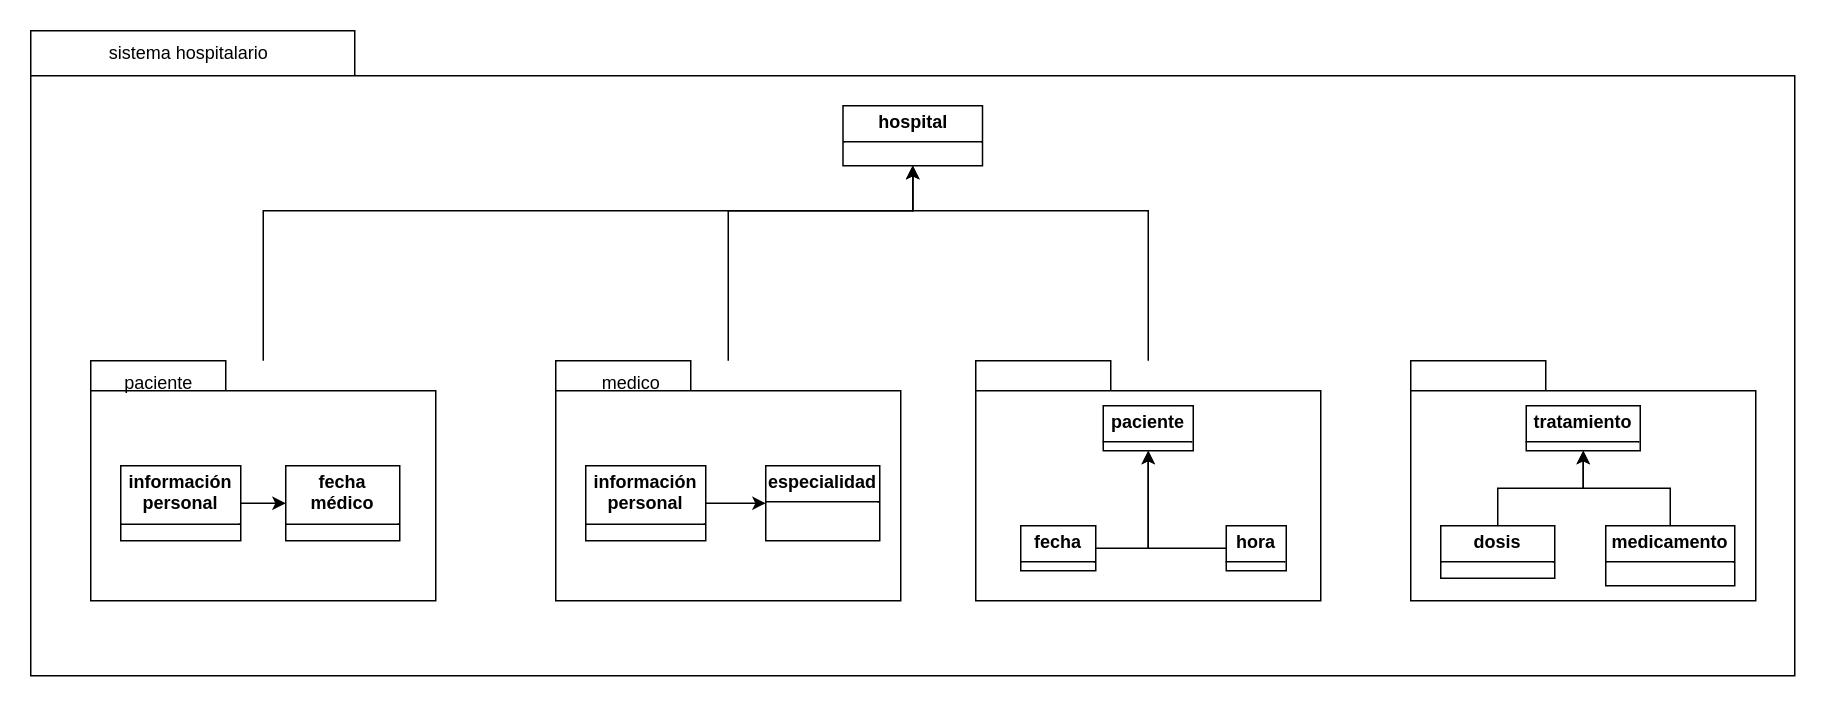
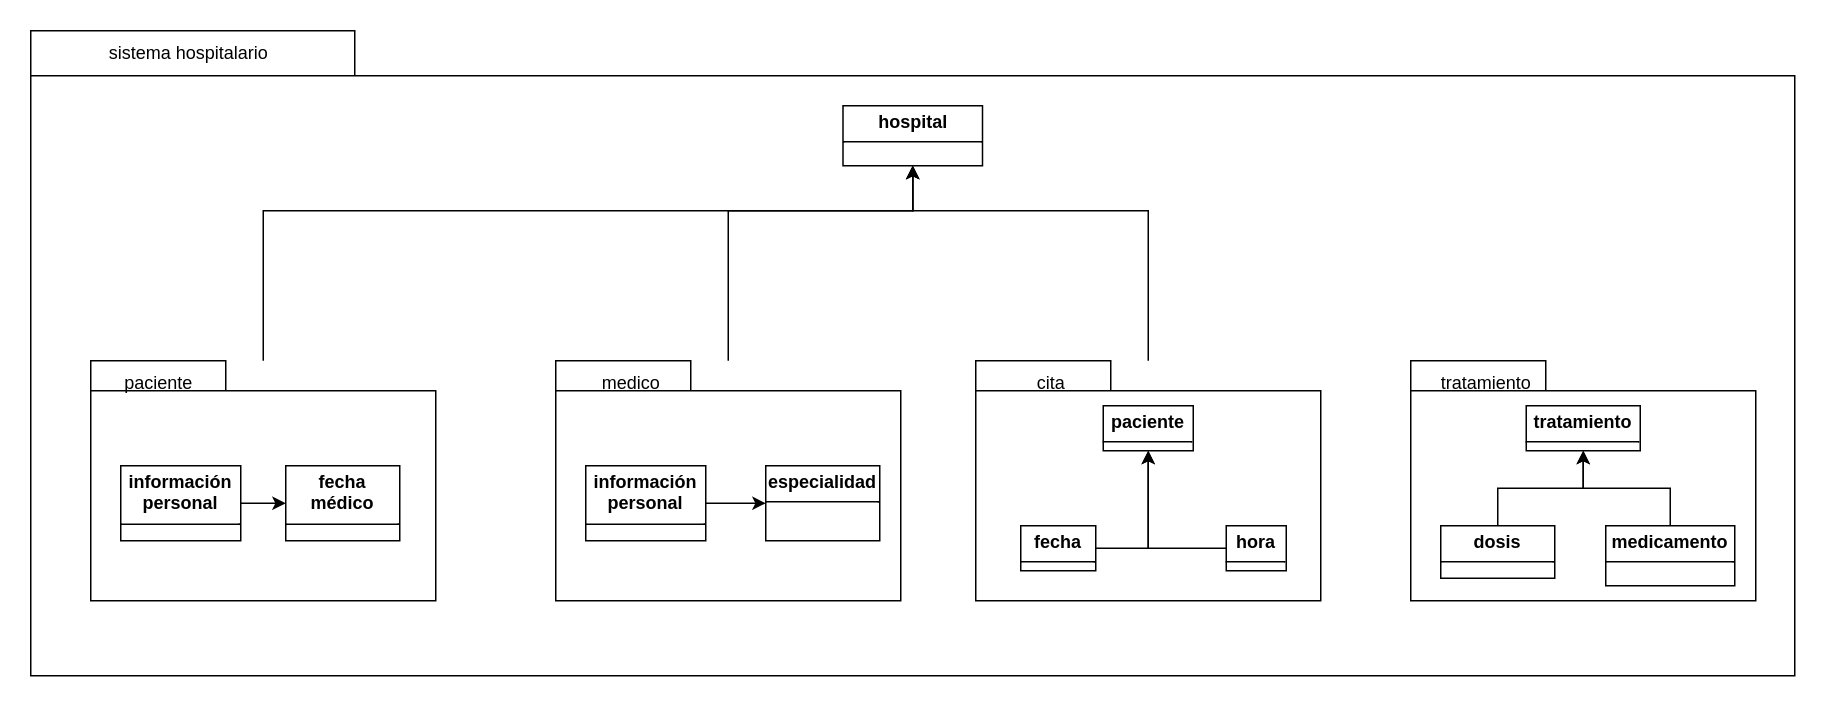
+ <mxCell id="30" value="cita" style="text;html=1;align=center;verticalAlign=middle;resizable=0;points=[];autosize=1;strokeColor=none;fillColor=none;" vertex="1" parent="1"><mxGeometry x="680" y="240" width="40" height="30" as="geometry" /></mxCell>
+ <mxCell id="31" value="tratamiento" style="text;html=1;align=center;verticalAlign=middle;resizable=0;points=[];autosize=1;strokeColor=none;fillColor=none;" vertex="1" parent="1"><mxGeometry x="950" y="240" width="80" height="30" as="geometry" /></mxCell>
